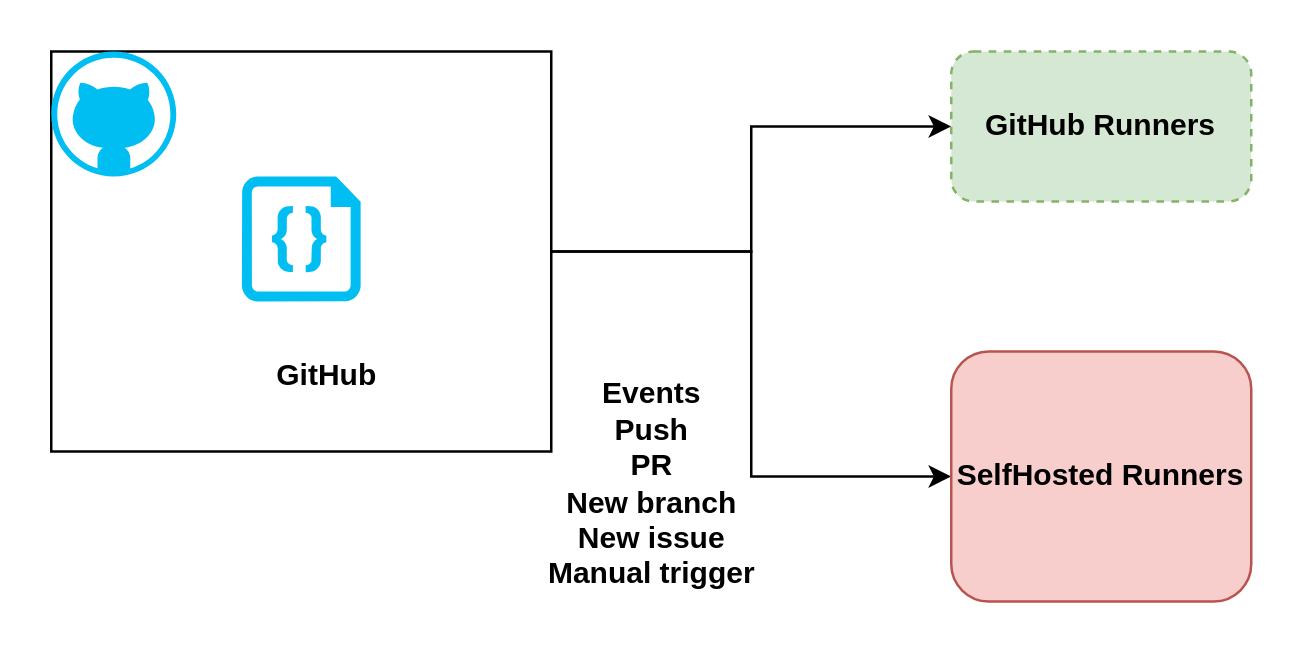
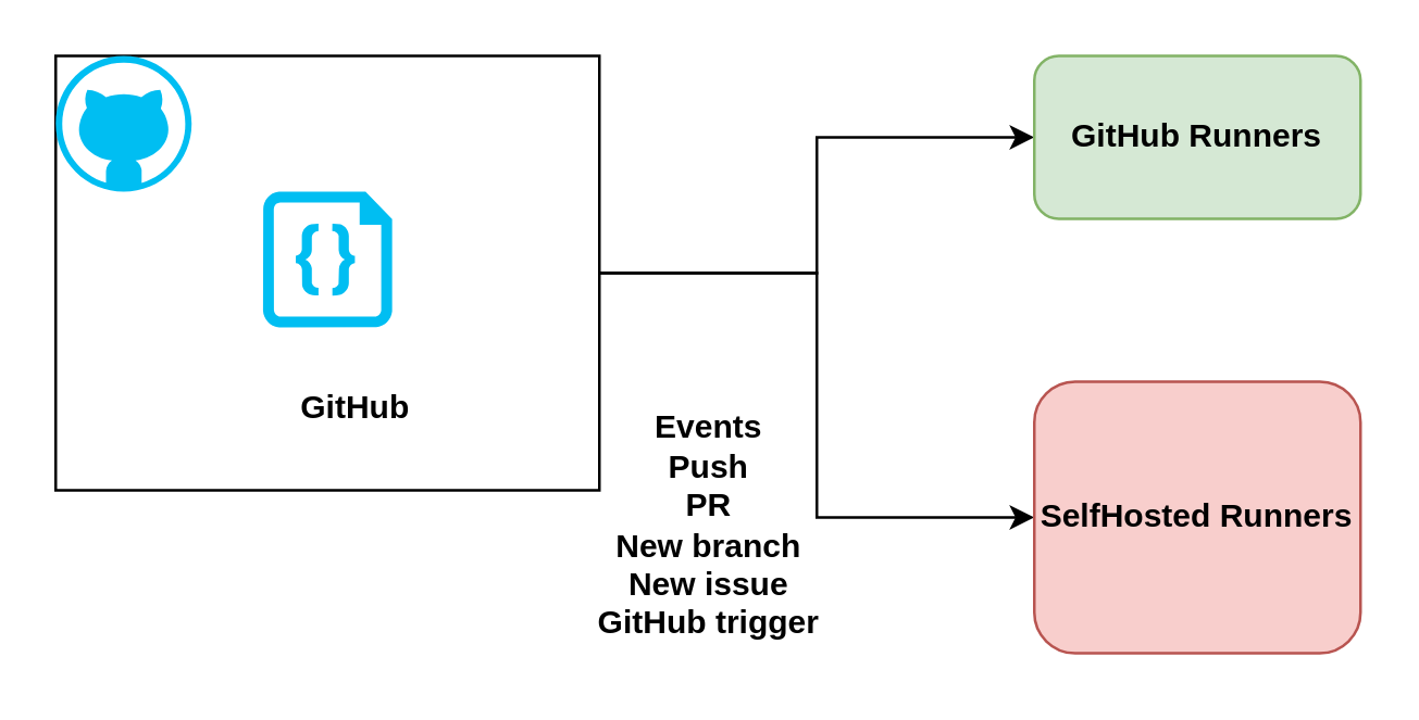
- <mxCell id="8" value="&lt;b&gt;GitHub Runners&lt;/b&gt;" style="rounded=1;whiteSpace=wrap;html=1;fillColor=#d5e8d4;strokeColor=#82b366;dashed=1;" vertex="1" parent="1"><mxGeometry x="380" y="20" width="120" height="60" as="geometry" /></mxCell>
+ <mxCell id="8" value="&lt;b&gt;GitHub Runners&lt;/b&gt;" style="rounded=1;whiteSpace=wrap;html=1;fillColor=#d5e8d4;strokeColor=#82b366;" vertex="1" parent="1"><mxGeometry x="380" y="20" width="120" height="60" as="geometry" /></mxCell>
- <mxCell id="10" value="&lt;b&gt;Events&lt;/b&gt;&lt;div&gt;&lt;b&gt;Push&lt;/b&gt;&lt;/div&gt;&lt;div&gt;&lt;b&gt;PR&lt;/b&gt;&lt;/div&gt;&lt;div&gt;&lt;b&gt;New branch&lt;/b&gt;&lt;/div&gt;&lt;div&gt;&lt;b&gt;New issue&lt;/b&gt;&lt;/div&gt;&lt;div&gt;&lt;b&gt;Manual trigger&lt;/b&gt;&lt;/div&gt;" style="text;html=1;align=center;verticalAlign=middle;resizable=0;points=[];autosize=1;strokeColor=none;fillColor=none;" vertex="1" parent="1"><mxGeometry x="205" y="143" width="110" height="100" as="geometry" /></mxCell>
+ <mxCell id="10" value="&lt;b&gt;Events&lt;/b&gt;&lt;div&gt;&lt;b&gt;Push&lt;/b&gt;&lt;/div&gt;&lt;div&gt;&lt;b&gt;PR&lt;/b&gt;&lt;/div&gt;&lt;div&gt;&lt;b&gt;New branch&lt;/b&gt;&lt;/div&gt;&lt;div&gt;&lt;b&gt;New issue&lt;/b&gt;&lt;/div&gt;&lt;div&gt;&lt;b&gt;GitHub trigger&lt;/b&gt;&lt;/div&gt;" style="text;html=1;align=center;verticalAlign=middle;resizable=0;points=[];autosize=1;strokeColor=none;fillColor=none;" vertex="1" parent="1"><mxGeometry x="205" y="143" width="110" height="100" as="geometry" /></mxCell>
